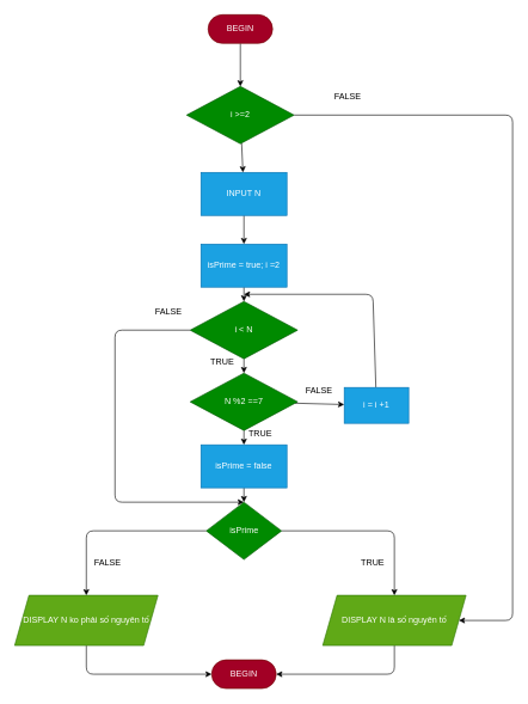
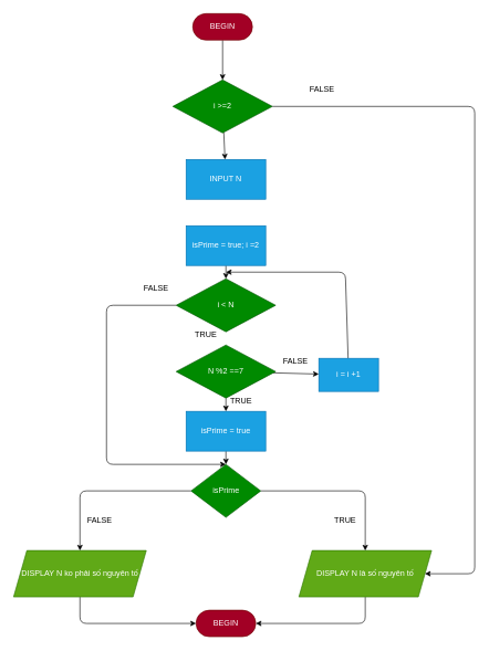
- <mxCell id="4" style="edgeStyle=none;html=1;" edge="1" parent="1" source="5" target="10"><mxGeometry relative="1" as="geometry" /></mxCell>
- <mxCell id="6" style="edgeStyle=none;html=1;" edge="1" parent="1" source="8" target="17"><mxGeometry relative="1" as="geometry" /></mxCell>
- <mxCell id="19" value="isPrime = false" style="rounded=0;whiteSpace=wrap;html=1;fillColor=#1ba1e2;fontColor=#ffffff;strokeColor=#006EAF;" vertex="1" parent="1"><mxGeometry x="280" y="620" width="120" height="60" as="geometry" /></mxCell>
+ <mxCell id="19" value="isPrime = true" style="rounded=0;whiteSpace=wrap;html=1;fillColor=#1ba1e2;fontColor=#ffffff;strokeColor=#006EAF;" vertex="1" parent="1"><mxGeometry x="280" y="620" width="120" height="60" as="geometry" /></mxCell>
